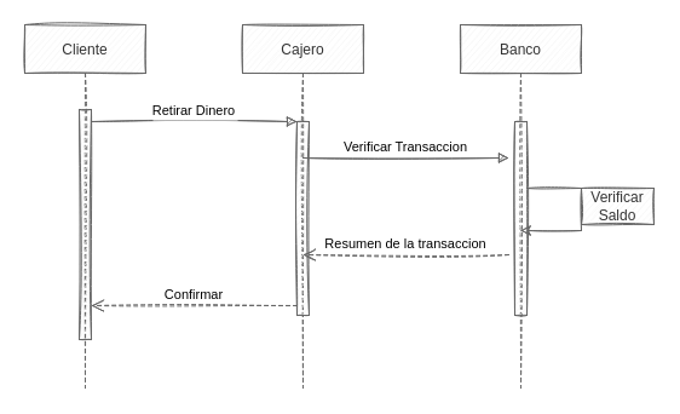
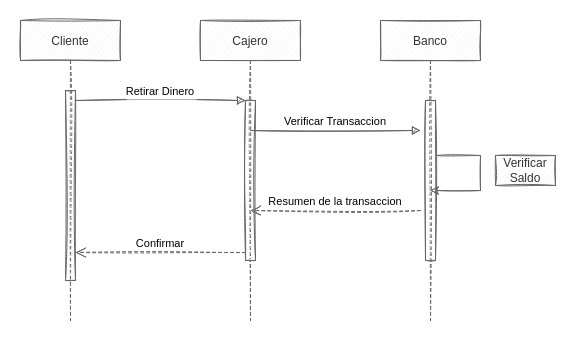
- <mxCell id="13" value="Verificar&lt;br&gt;Saldo" style="text;html=1;align=center;verticalAlign=middle;whiteSpace=wrap;rounded=0;sketch=1;fillColor=#f5f5f5;strokeColor=#666666;fontColor=#333333;shadow=0;" vertex="1" parent="1"><mxGeometry x="480" y="155" width="60" height="30" as="geometry" /></mxCell>
+ <mxCell id="13" value="Verificar&lt;br&gt;Saldo" style="text;html=1;align=center;verticalAlign=middle;whiteSpace=wrap;rounded=0;sketch=1;fillColor=#f5f5f5;strokeColor=#666666;fontColor=#333333;shadow=0;" vertex="1" parent="1"><mxGeometry x="495" y="155" width="60" height="30" as="geometry" /></mxCell>
